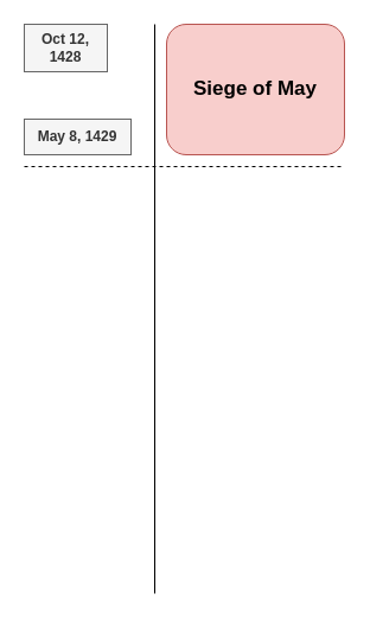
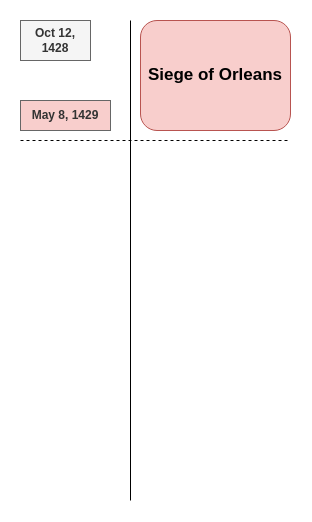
- <mxCell id="6" value="Siege of May" style="rounded=1;whiteSpace=wrap;html=1;fillColor=#f8cecc;strokeColor=#b85450;fontSize=17;fontStyle=1" vertex="1" parent="1"><mxGeometry x="140" y="20" width="150" height="110" as="geometry" /></mxCell>
+ <mxCell id="6" value="Siege of Orleans" style="rounded=1;whiteSpace=wrap;html=1;fillColor=#f8cecc;strokeColor=#b85450;fontSize=17;fontStyle=1" vertex="1" parent="1"><mxGeometry x="140" y="20" width="150" height="110" as="geometry" /></mxCell>
- <mxCell id="4" value="May 8, 1429" style="rounded=0;whiteSpace=wrap;html=1;fillColor=#f5f5f5;strokeColor=#666666;fontColor=#333333;fontStyle=1" vertex="1" parent="1"><mxGeometry x="20" y="100" width="90" height="30" as="geometry" /></mxCell>
+ <mxCell id="4" value="May 8, 1429" style="rounded=0;whiteSpace=wrap;html=1;fillColor=#f8cecc;strokeColor=#666666;fontColor=#333333;fontStyle=1;" vertex="1" parent="1"><mxGeometry x="20" y="100" width="90" height="30" as="geometry" /></mxCell>
